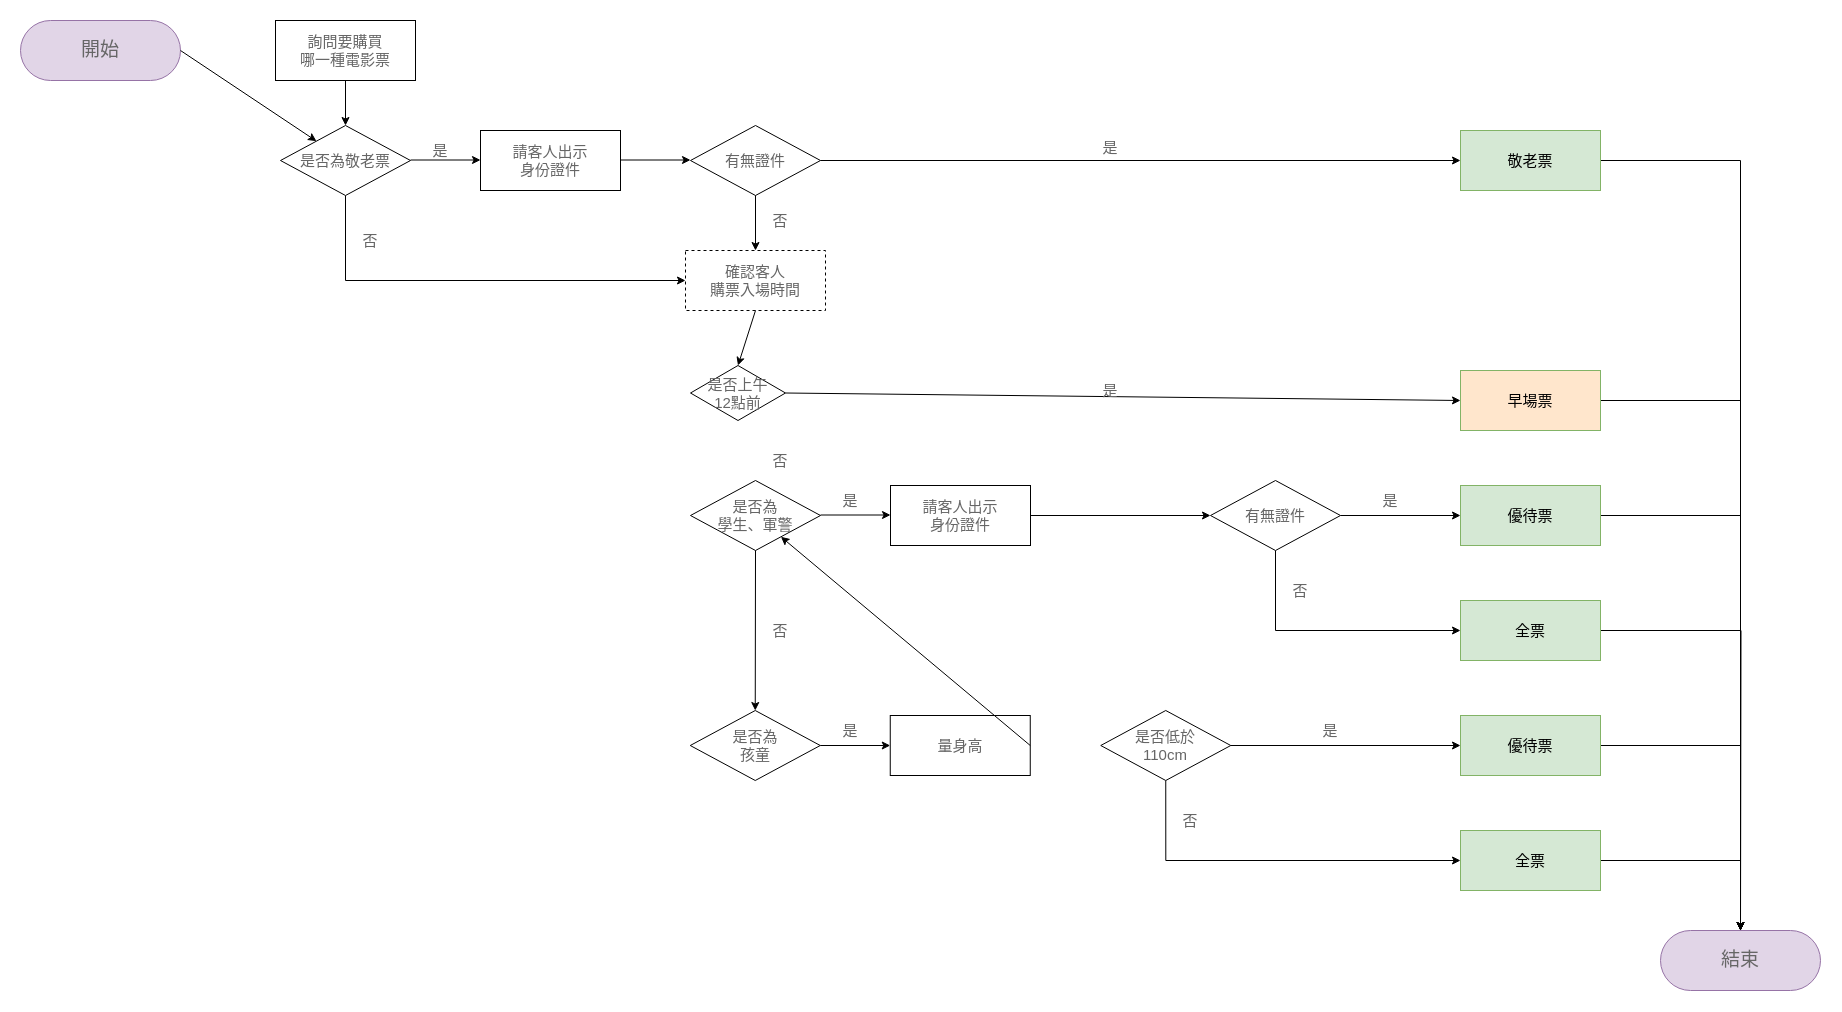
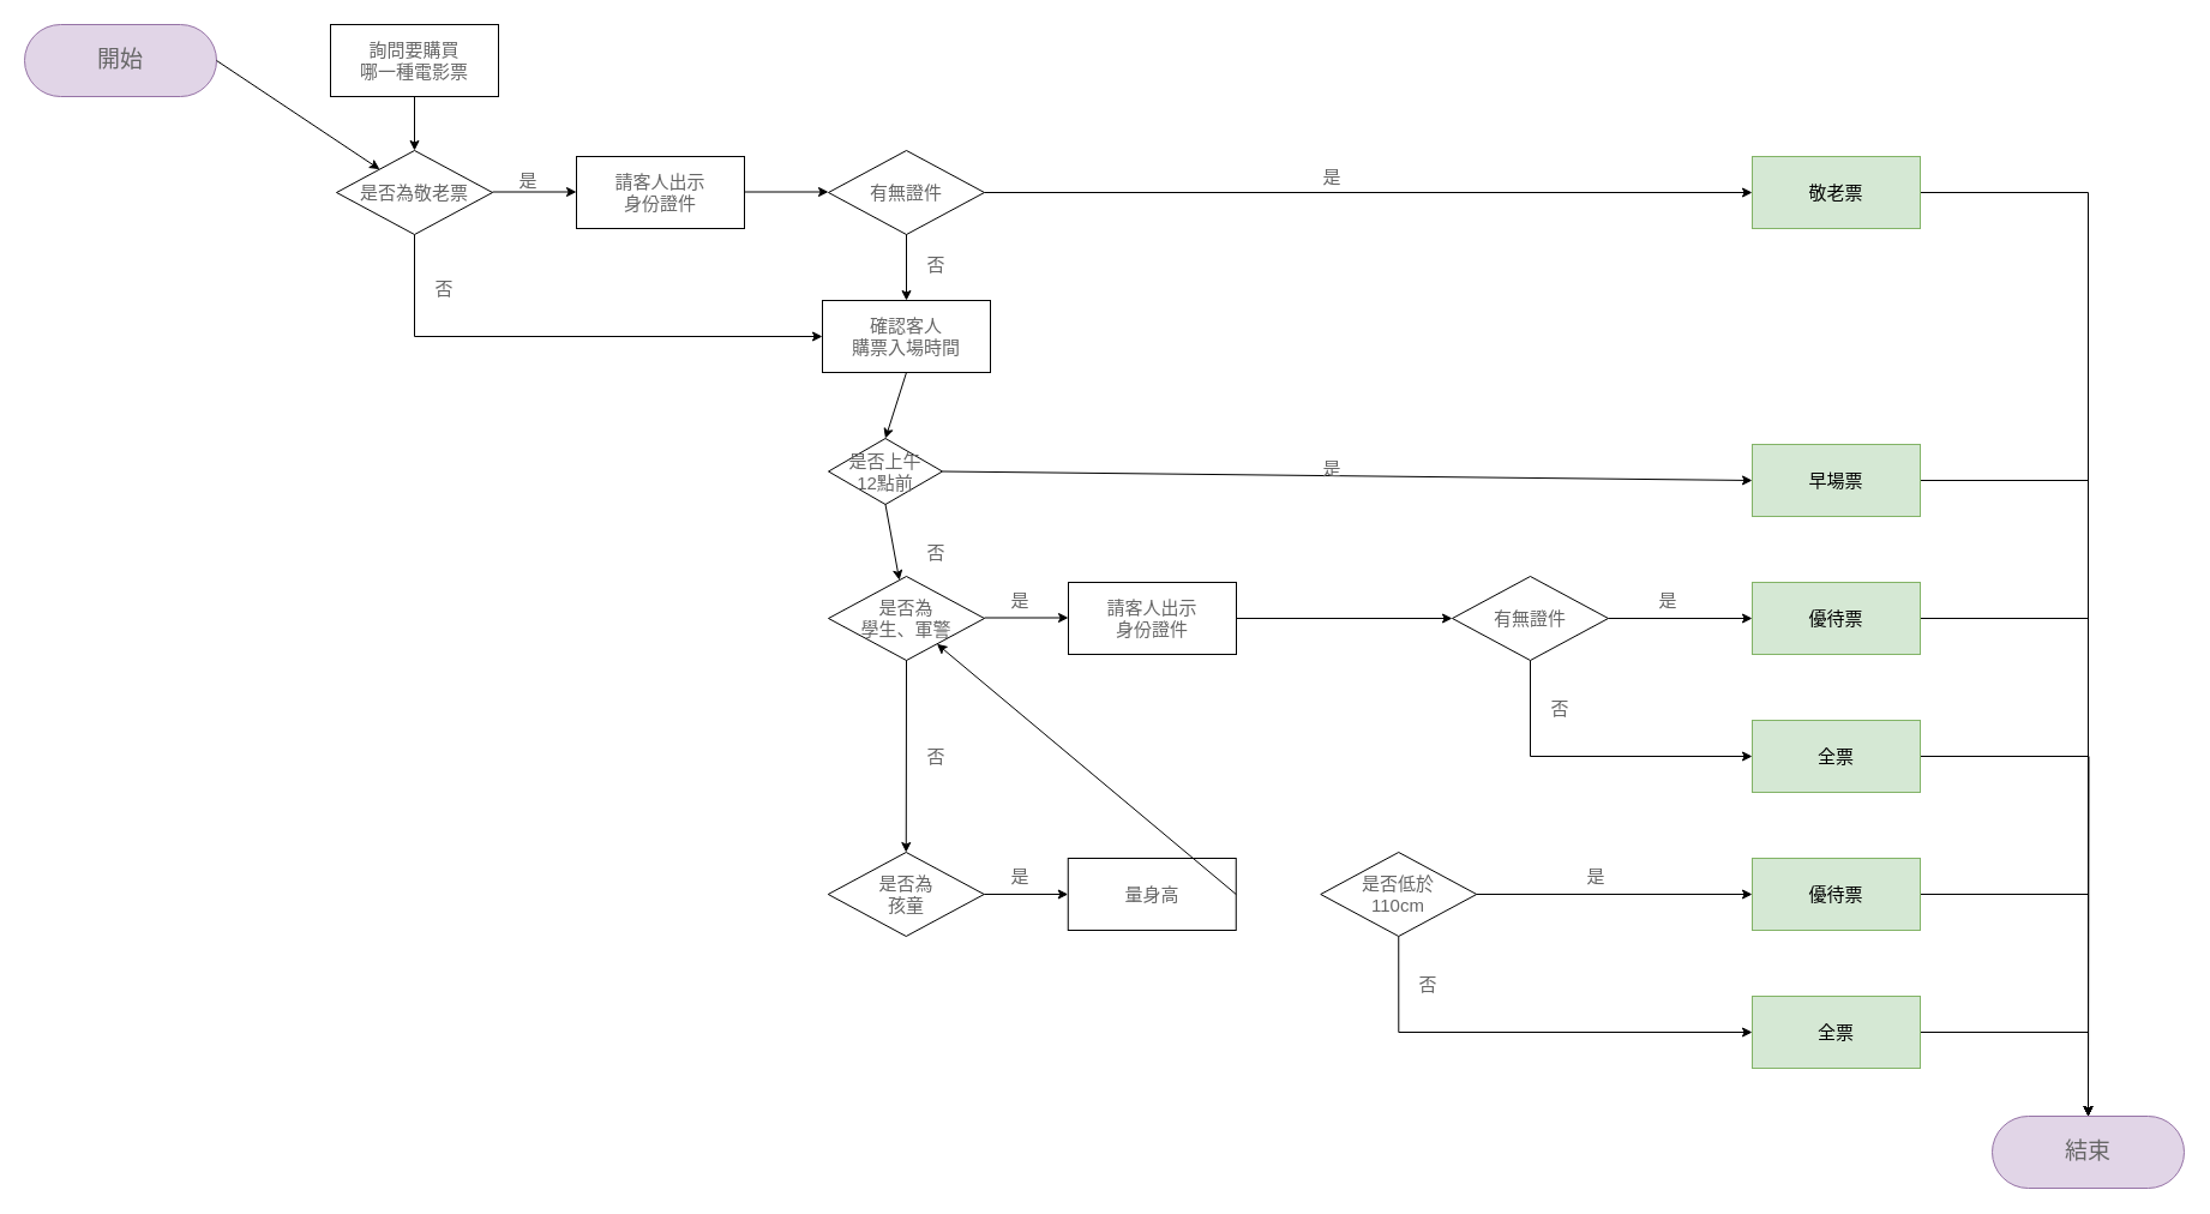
- <mxCell id="14" value="確認客人&lt;br&gt;購票入場時間" style="whiteSpace=wrap;html=1;fontSize=15;fontColor=#666666;dashed=1;" vertex="1" parent="1"><mxGeometry x="685" y="250" width="140" height="60" as="geometry" /></mxCell>
+ <mxCell id="14" value="確認客人&lt;br&gt;購票入場時間" style="whiteSpace=wrap;html=1;fontSize=15;fontColor=#666666;" vertex="1" parent="1"><mxGeometry x="685" y="250" width="140" height="60" as="geometry" /></mxCell>
- <mxCell id="22" value="早場票" style="whiteSpace=wrap;html=1;fontSize=15;fillColor=#ffe6cc;strokeColor=#82b366;" vertex="1" parent="1"><mxGeometry x="1460" y="370" width="140" height="60" as="geometry" /></mxCell>
+ <mxCell id="22" value="早場票" style="whiteSpace=wrap;html=1;fontSize=15;fillColor=#d5e8d4;strokeColor=#82b366;" vertex="1" parent="1"><mxGeometry x="1460" y="370" width="140" height="60" as="geometry" /></mxCell>
+ <mxCell id="25" value="" style="endArrow=classic;html=1;fontSize=15;fontColor=#666666;exitX=0.5;exitY=1;exitDx=0;exitDy=0;" edge="1" parent="1" source="15" target="24"><mxGeometry width="50" height="50" relative="1" as="geometry"><mxPoint x="835" y="299.5" as="sourcePoint" /><mxPoint x="905" y="299.5" as="targetPoint" /></mxGeometry></mxCell>
